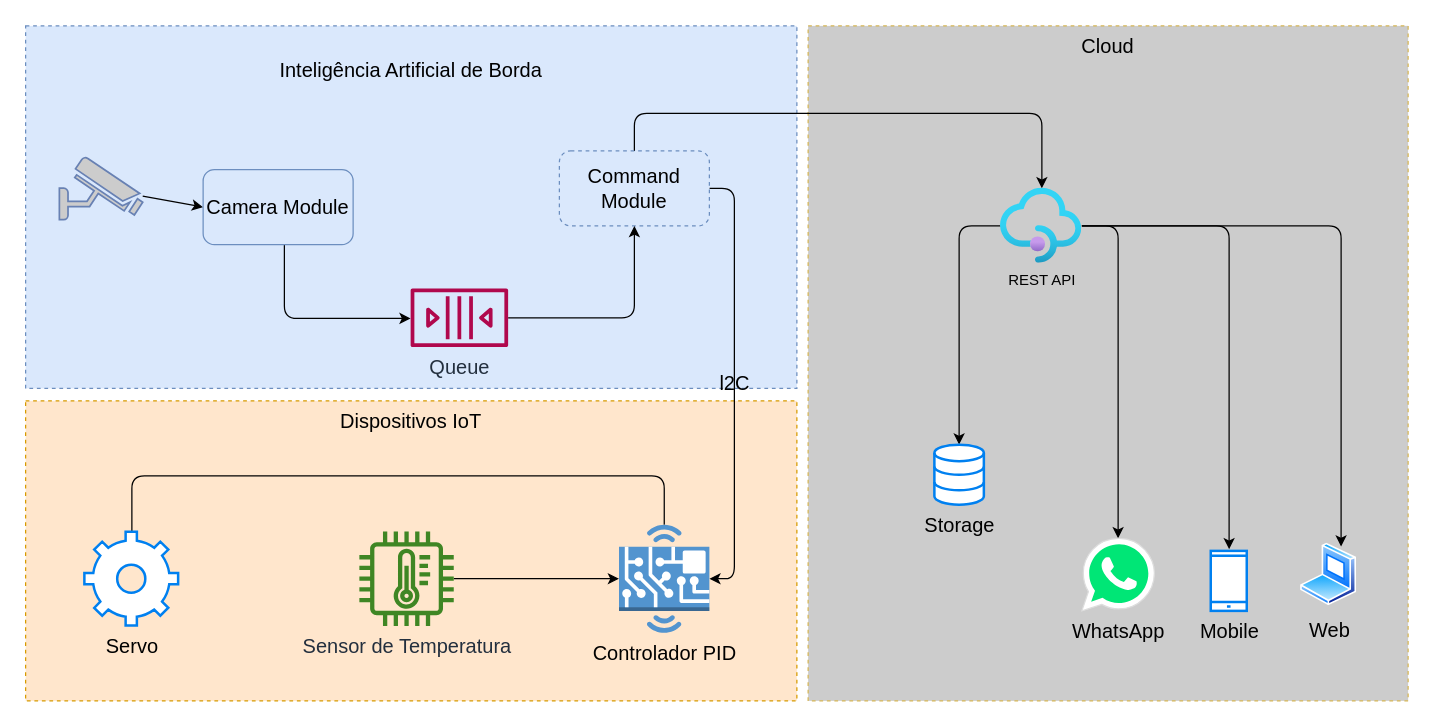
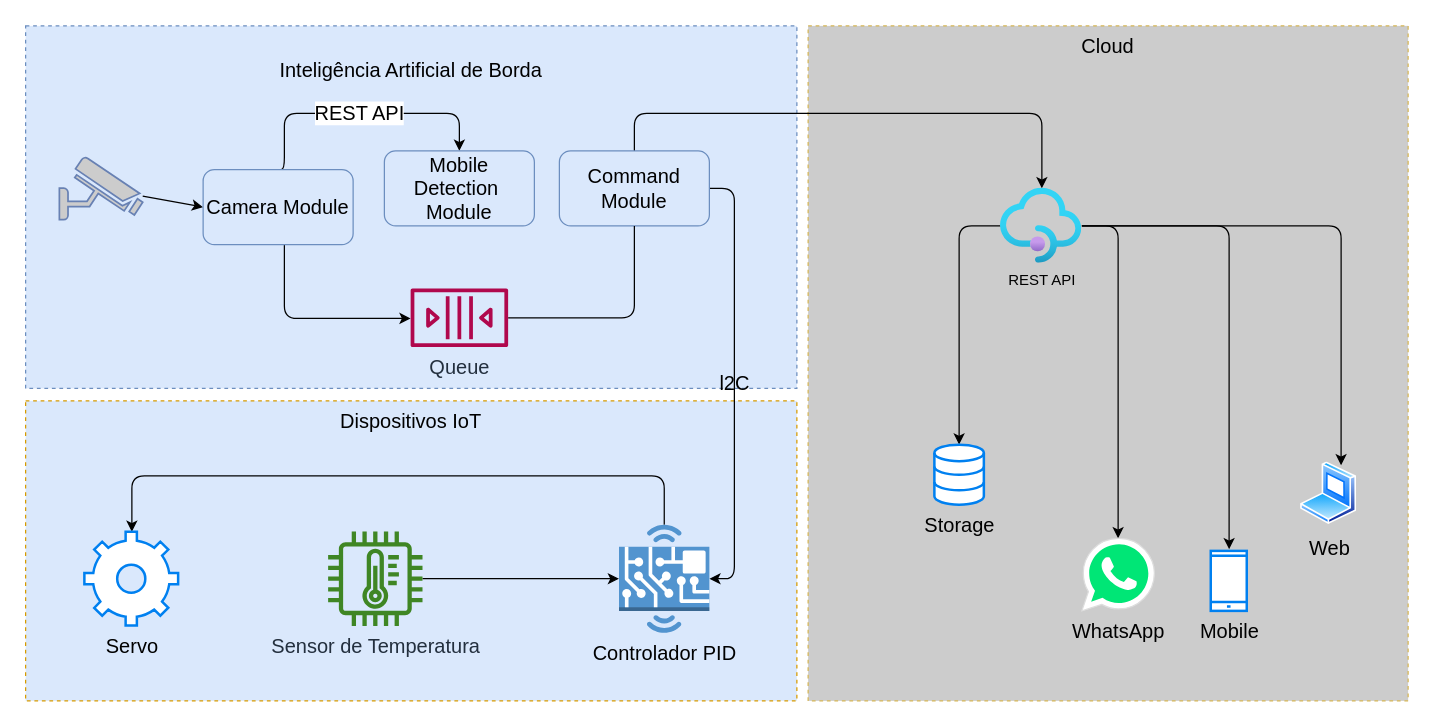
+ <mxCell id="7" value="REST API" style="edgeStyle=orthogonalEdgeStyle;html=1;exitX=0.5;exitY=0;exitDx=0;exitDy=0;entryX=0.5;entryY=0;entryDx=0;entryDy=0;fontSize=16;" edge="1" parent="1" source="9" target="10"><mxGeometry relative="1" as="geometry"><Array as="points"><mxPoint x="227" y="90" /><mxPoint x="367" y="90" /></Array></mxGeometry></mxCell>
+ <mxCell id="10" value="Mobile Detection&amp;nbsp; Module" style="rounded=1;whiteSpace=wrap;html=1;fillColor=#dae8fc;strokeColor=#6c8ebf;fontSize=16;" vertex="1" parent="1"><mxGeometry x="307" y="120" width="120" height="60" as="geometry" /></mxCell>
- <mxCell id="13" value="Command Module" style="rounded=1;whiteSpace=wrap;html=1;fillColor=#dae8fc;strokeColor=#6c8ebf;fontSize=16;dashed=1;" vertex="1" parent="1"><mxGeometry x="447" y="120" width="120" height="60" as="geometry" /></mxCell>
+ <mxCell id="13" value="Command Module" style="rounded=1;whiteSpace=wrap;html=1;fillColor=#dae8fc;strokeColor=#6c8ebf;fontSize=16;" vertex="1" parent="1"><mxGeometry x="447" y="120" width="120" height="60" as="geometry" /></mxCell>
- <mxCell id="14" style="edgeStyle=orthogonalEdgeStyle;html=1;entryX=0.5;entryY=1;entryDx=0;entryDy=0;fontSize=16;" edge="1" parent="1" source="15" target="13"><mxGeometry relative="1" as="geometry" /></mxCell>
+ <mxCell id="14" style="edgeStyle=orthogonalEdgeStyle;html=1;entryX=0.5;entryY=1;entryDx=0;entryDy=0;fontSize=16;endArrow=none;" edge="1" parent="1" source="15" target="13"><mxGeometry relative="1" as="geometry" /></mxCell>
- <mxCell id="3" value="Dispositivos IoT" style="rounded=0;whiteSpace=wrap;html=1;dashed=1;fillColor=#ffe6cc;strokeColor=#d79b00;verticalAlign=top;fontSize=16;fontStyle=0" vertex="1" parent="1"><mxGeometry x="20" y="320" width="617" height="240" as="geometry" /></mxCell>
+ <mxCell id="3" value="Dispositivos IoT" style="rounded=0;whiteSpace=wrap;html=1;dashed=1;fillColor=#dae8fc;strokeColor=#d79b00;verticalAlign=top;fontSize=16;fontStyle=0;" vertex="1" parent="1"><mxGeometry x="20" y="320" width="617" height="240" as="geometry" /></mxCell>
- <mxCell id="18" style="edgeStyle=orthogonalEdgeStyle;html=1;fontSize=16;endArrow=none;" edge="1" parent="1" source="19" target="20"><mxGeometry relative="1" as="geometry"><Array as="points"><mxPoint x="531" y="380" /><mxPoint x="105" y="380" /></Array></mxGeometry></mxCell>
+ <mxCell id="18" style="edgeStyle=orthogonalEdgeStyle;html=1;fontSize=16;" edge="1" parent="1" source="19" target="20"><mxGeometry relative="1" as="geometry"><Array as="points"><mxPoint x="531" y="380" /><mxPoint x="105" y="380" /></Array></mxGeometry></mxCell>
- <mxCell id="29" value="Web" style="aspect=fixed;perimeter=ellipsePerimeter;html=1;align=center;shadow=0;dashed=0;spacingTop=3;image;image=img/lib/active_directory/laptop_client.svg;labelBackgroundColor=none;fontSize=16;" vertex="1" parent="1"><mxGeometry x="1040" y="434" width="45" height="50" as="geometry" /></mxCell>
+ <mxCell id="29" value="Web" style="aspect=fixed;perimeter=ellipsePerimeter;html=1;align=center;shadow=0;dashed=0;spacingTop=3;image;image=img/lib/active_directory/laptop_client.svg;labelBackgroundColor=none;fontSize=16;" vertex="1" parent="1"><mxGeometry x="1040" y="369" width="45" height="50" as="geometry" /></mxCell>
- <mxCell id="17" value="Sensor de Temperatura" style="sketch=0;outlineConnect=0;fontColor=#232F3E;gradientColor=none;fillColor=#3F8624;strokeColor=none;dashed=0;verticalLabelPosition=bottom;verticalAlign=top;align=center;html=1;fontSize=16;fontStyle=0;aspect=fixed;pointerEvents=1;shape=mxgraph.aws4.iot_thing_temperature_sensor;" vertex="1" parent="1"><mxGeometry x="287" y="424.5" width="75.5" height="75.5" as="geometry" /></mxCell>
+ <mxCell id="17" value="Sensor de Temperatura" style="sketch=0;outlineConnect=0;fontColor=#232F3E;gradientColor=none;fillColor=#3F8624;strokeColor=none;dashed=0;verticalLabelPosition=bottom;verticalAlign=top;align=center;html=1;fontSize=16;fontStyle=0;aspect=fixed;pointerEvents=1;shape=mxgraph.aws4.iot_thing_temperature_sensor;" vertex="1" parent="1"><mxGeometry x="262" y="424.5" width="75.5" height="75.5" as="geometry" /></mxCell>
